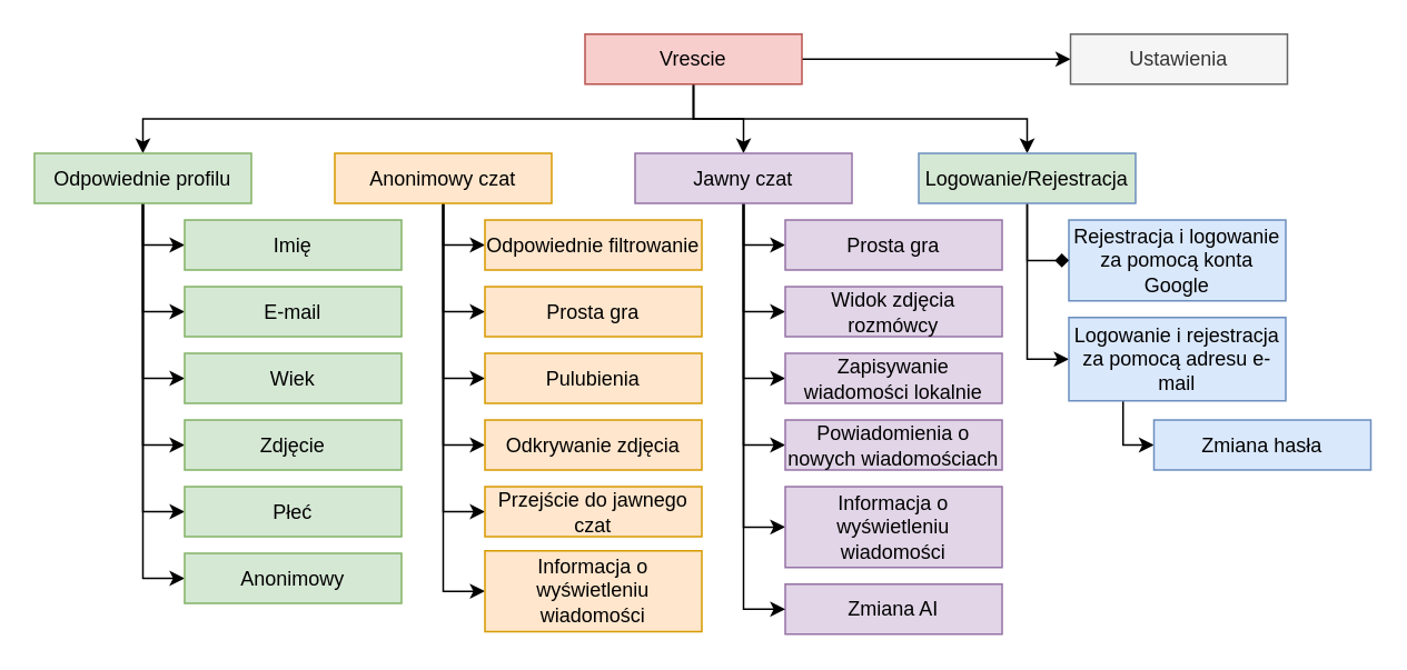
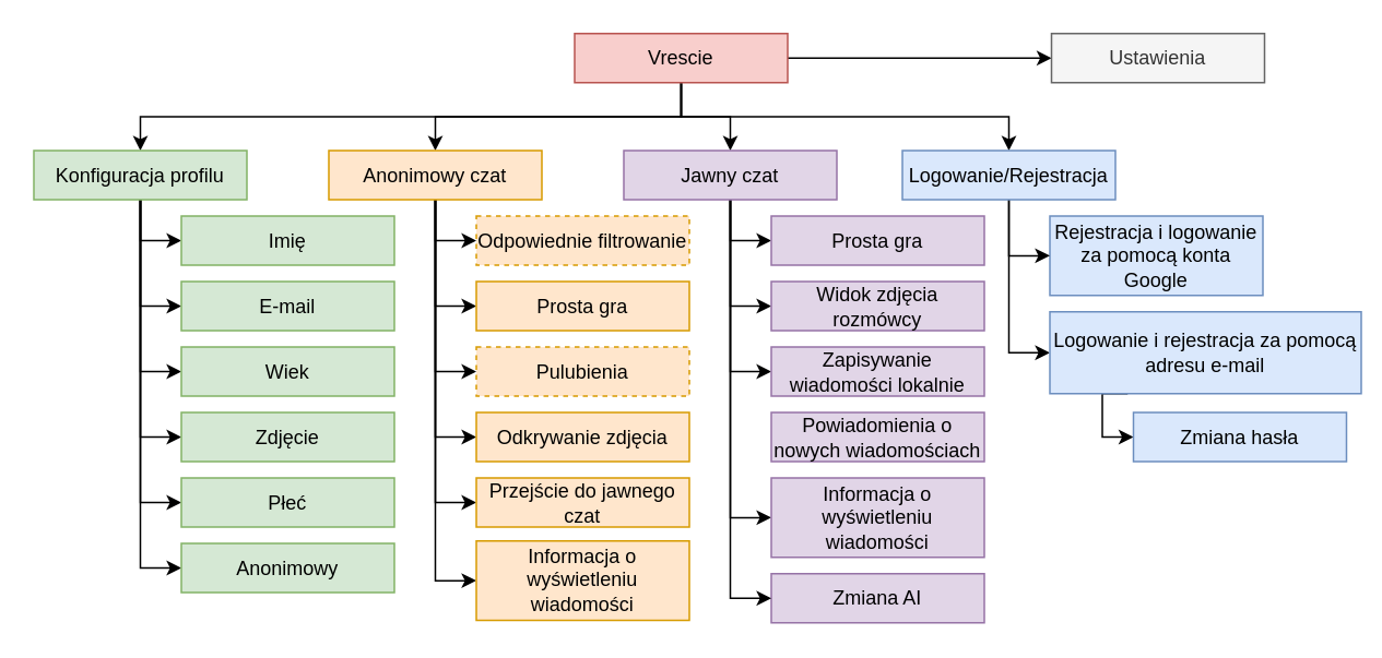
+ <mxCell id="3" style="edgeStyle=orthogonalEdgeStyle;rounded=0;orthogonalLoop=1;jettySize=auto;html=1;exitX=0.5;exitY=1;exitDx=0;exitDy=0;" parent="1" source="7" target="25" edge="1"><mxGeometry relative="1" as="geometry" /></mxCell>
- <mxCell id="14" value="Odpowiednie profilu" style="rounded=0;whiteSpace=wrap;html=1;fillColor=#d5e8d4;strokeColor=#82b366;" parent="1" vertex="1"><mxGeometry x="20" y="91.5" width="130" height="30" as="geometry" /></mxCell>
+ <mxCell id="14" value="Konfiguracja profilu" style="rounded=0;whiteSpace=wrap;html=1;fillColor=#d5e8d4;strokeColor=#82b366;" parent="1" vertex="1"><mxGeometry x="20" y="91.5" width="130" height="30" as="geometry" /></mxCell>
- <mxCell id="33" value="Logowanie/Rejestracja" style="rounded=0;whiteSpace=wrap;html=1;fillColor=#d5e8d4;strokeColor=#6c8ebf;" parent="1" vertex="1"><mxGeometry x="550" y="91.5" width="130" height="30" as="geometry" /></mxCell>
+ <mxCell id="33" value="Logowanie/Rejestracja" style="rounded=0;whiteSpace=wrap;html=1;fillColor=#dae8fc;strokeColor=#6c8ebf;" parent="1" vertex="1"><mxGeometry x="550" y="91.5" width="130" height="30" as="geometry" /></mxCell>
- <mxCell id="30" value="Odpowiednie filtrowanie" style="rounded=0;whiteSpace=wrap;html=1;fillColor=#ffe6cc;strokeColor=#d79b00;" parent="1" vertex="1"><mxGeometry x="290" y="131.5" width="130" height="30" as="geometry" /></mxCell>
+ <mxCell id="30" value="Odpowiednie filtrowanie" style="rounded=0;whiteSpace=wrap;html=1;fillColor=#ffe6cc;strokeColor=#d79b00;dashed=1;" parent="1" vertex="1"><mxGeometry x="290" y="131.5" width="130" height="30" as="geometry" /></mxCell>
- <mxCell id="31" style="edgeStyle=orthogonalEdgeStyle;rounded=0;orthogonalLoop=1;jettySize=auto;html=1;exitX=0.5;exitY=1;exitDx=0;exitDy=0;entryX=0;entryY=0.5;entryDx=0;entryDy=0;endArrow=diamond;" parent="1" source="33" target="26" edge="1"><mxGeometry relative="1" as="geometry"><Array as="points"><mxPoint x="615" y="156" /></Array></mxGeometry></mxCell>
+ <mxCell id="31" style="edgeStyle=orthogonalEdgeStyle;rounded=0;orthogonalLoop=1;jettySize=auto;html=1;exitX=0.5;exitY=1;exitDx=0;exitDy=0;entryX=0;entryY=0.5;entryDx=0;entryDy=0;" parent="1" source="33" target="26" edge="1"><mxGeometry relative="1" as="geometry"><Array as="points"><mxPoint x="615" y="156" /></Array></mxGeometry></mxCell>
- <mxCell id="52" value="Logowanie i rejestracja za pomocą adresu e-mail" style="rounded=0;whiteSpace=wrap;html=1;fillColor=#dae8fc;strokeColor=#6c8ebf;" parent="1" vertex="1"><mxGeometry x="640" y="190" width="130" height="50" as="geometry" /></mxCell>
+ <mxCell id="52" value="Logowanie i rejestracja za pomocą adresu e-mail" style="rounded=0;whiteSpace=wrap;html=1;fillColor=#dae8fc;strokeColor=#6c8ebf;" parent="1" vertex="1"><mxGeometry x="640" y="190" width="190" height="50" as="geometry" /></mxCell>
- <mxCell id="47" value="Pulubienia" style="rounded=0;whiteSpace=wrap;html=1;fillColor=#ffe6cc;strokeColor=#d79b00;" parent="1" vertex="1"><mxGeometry x="290" y="211.5" width="130" height="30" as="geometry" /></mxCell>
+ <mxCell id="47" value="Pulubienia" style="rounded=0;whiteSpace=wrap;html=1;fillColor=#ffe6cc;strokeColor=#d79b00;dashed=1;" parent="1" vertex="1"><mxGeometry x="290" y="211.5" width="130" height="30" as="geometry" /></mxCell>
- <mxCell id="37" style="edgeStyle=orthogonalEdgeStyle;rounded=0;orthogonalLoop=1;jettySize=auto;html=1;exitX=0.5;exitY=1;exitDx=0;exitDy=0;entryX=0;entryY=0.5;entryDx=0;entryDy=0;" parent="1" source="40" target="41" edge="1"><mxGeometry relative="1" as="geometry" /></mxCell>
